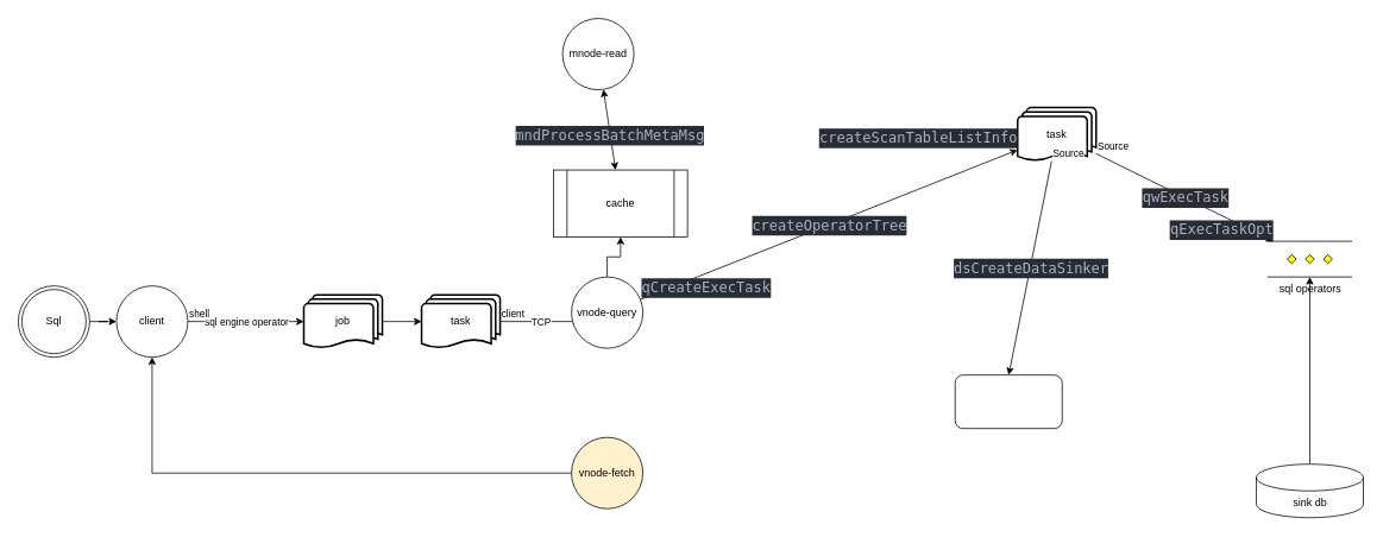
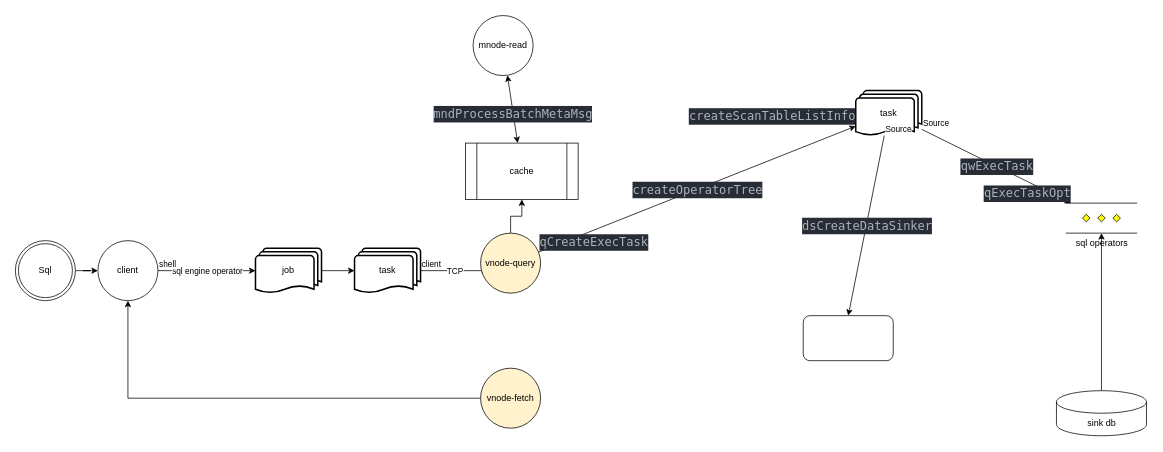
- <mxCell id="14" value="vnode-query" style="ellipse;whiteSpace=wrap;html=1;aspect=fixed;" vertex="1" parent="1"><mxGeometry x="640" y="310" width="80" height="80" as="geometry" /></mxCell>
+ <mxCell id="14" value="vnode-query" style="ellipse;whiteSpace=wrap;html=1;aspect=fixed;fillColor=#fff2cc;" vertex="1" parent="1"><mxGeometry x="640" y="310" width="80" height="80" as="geometry" /></mxCell>
